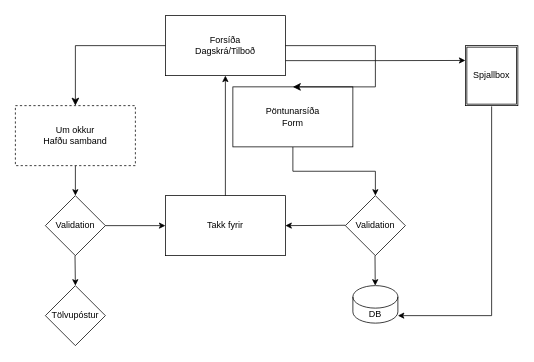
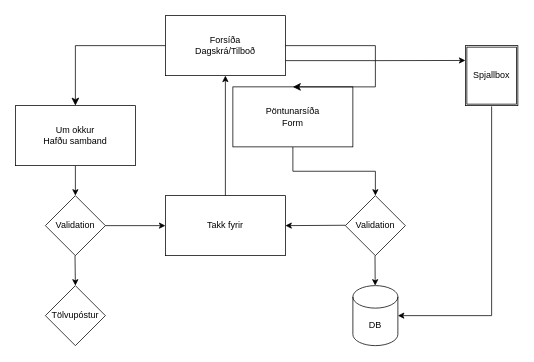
- <mxCell id="9" value="Um okkur&lt;br&gt;Hafðu samband" style="rounded=0;whiteSpace=wrap;html=1;dashed=1;" parent="1" vertex="1"><mxGeometry x="20" y="140" width="160" height="80" as="geometry" /></mxCell>
+ <mxCell id="9" value="Um okkur&lt;br&gt;Hafðu samband" style="rounded=0;whiteSpace=wrap;html=1;" parent="1" vertex="1"><mxGeometry x="20" y="140" width="160" height="80" as="geometry" /></mxCell>
- <mxCell id="5" value="DB" style="shape=cylinder3;whiteSpace=wrap;html=1;boundedLbl=1;backgroundOutline=1;size=15;" parent="1" vertex="1"><mxGeometry x="470" y="380" width="60" height="50" as="geometry" /></mxCell>
+ <mxCell id="5" value="DB" style="shape=cylinder3;whiteSpace=wrap;html=1;boundedLbl=1;backgroundOutline=1;size=15;" parent="1" vertex="1"><mxGeometry x="470" y="380" width="60" height="80" as="geometry" /></mxCell>
